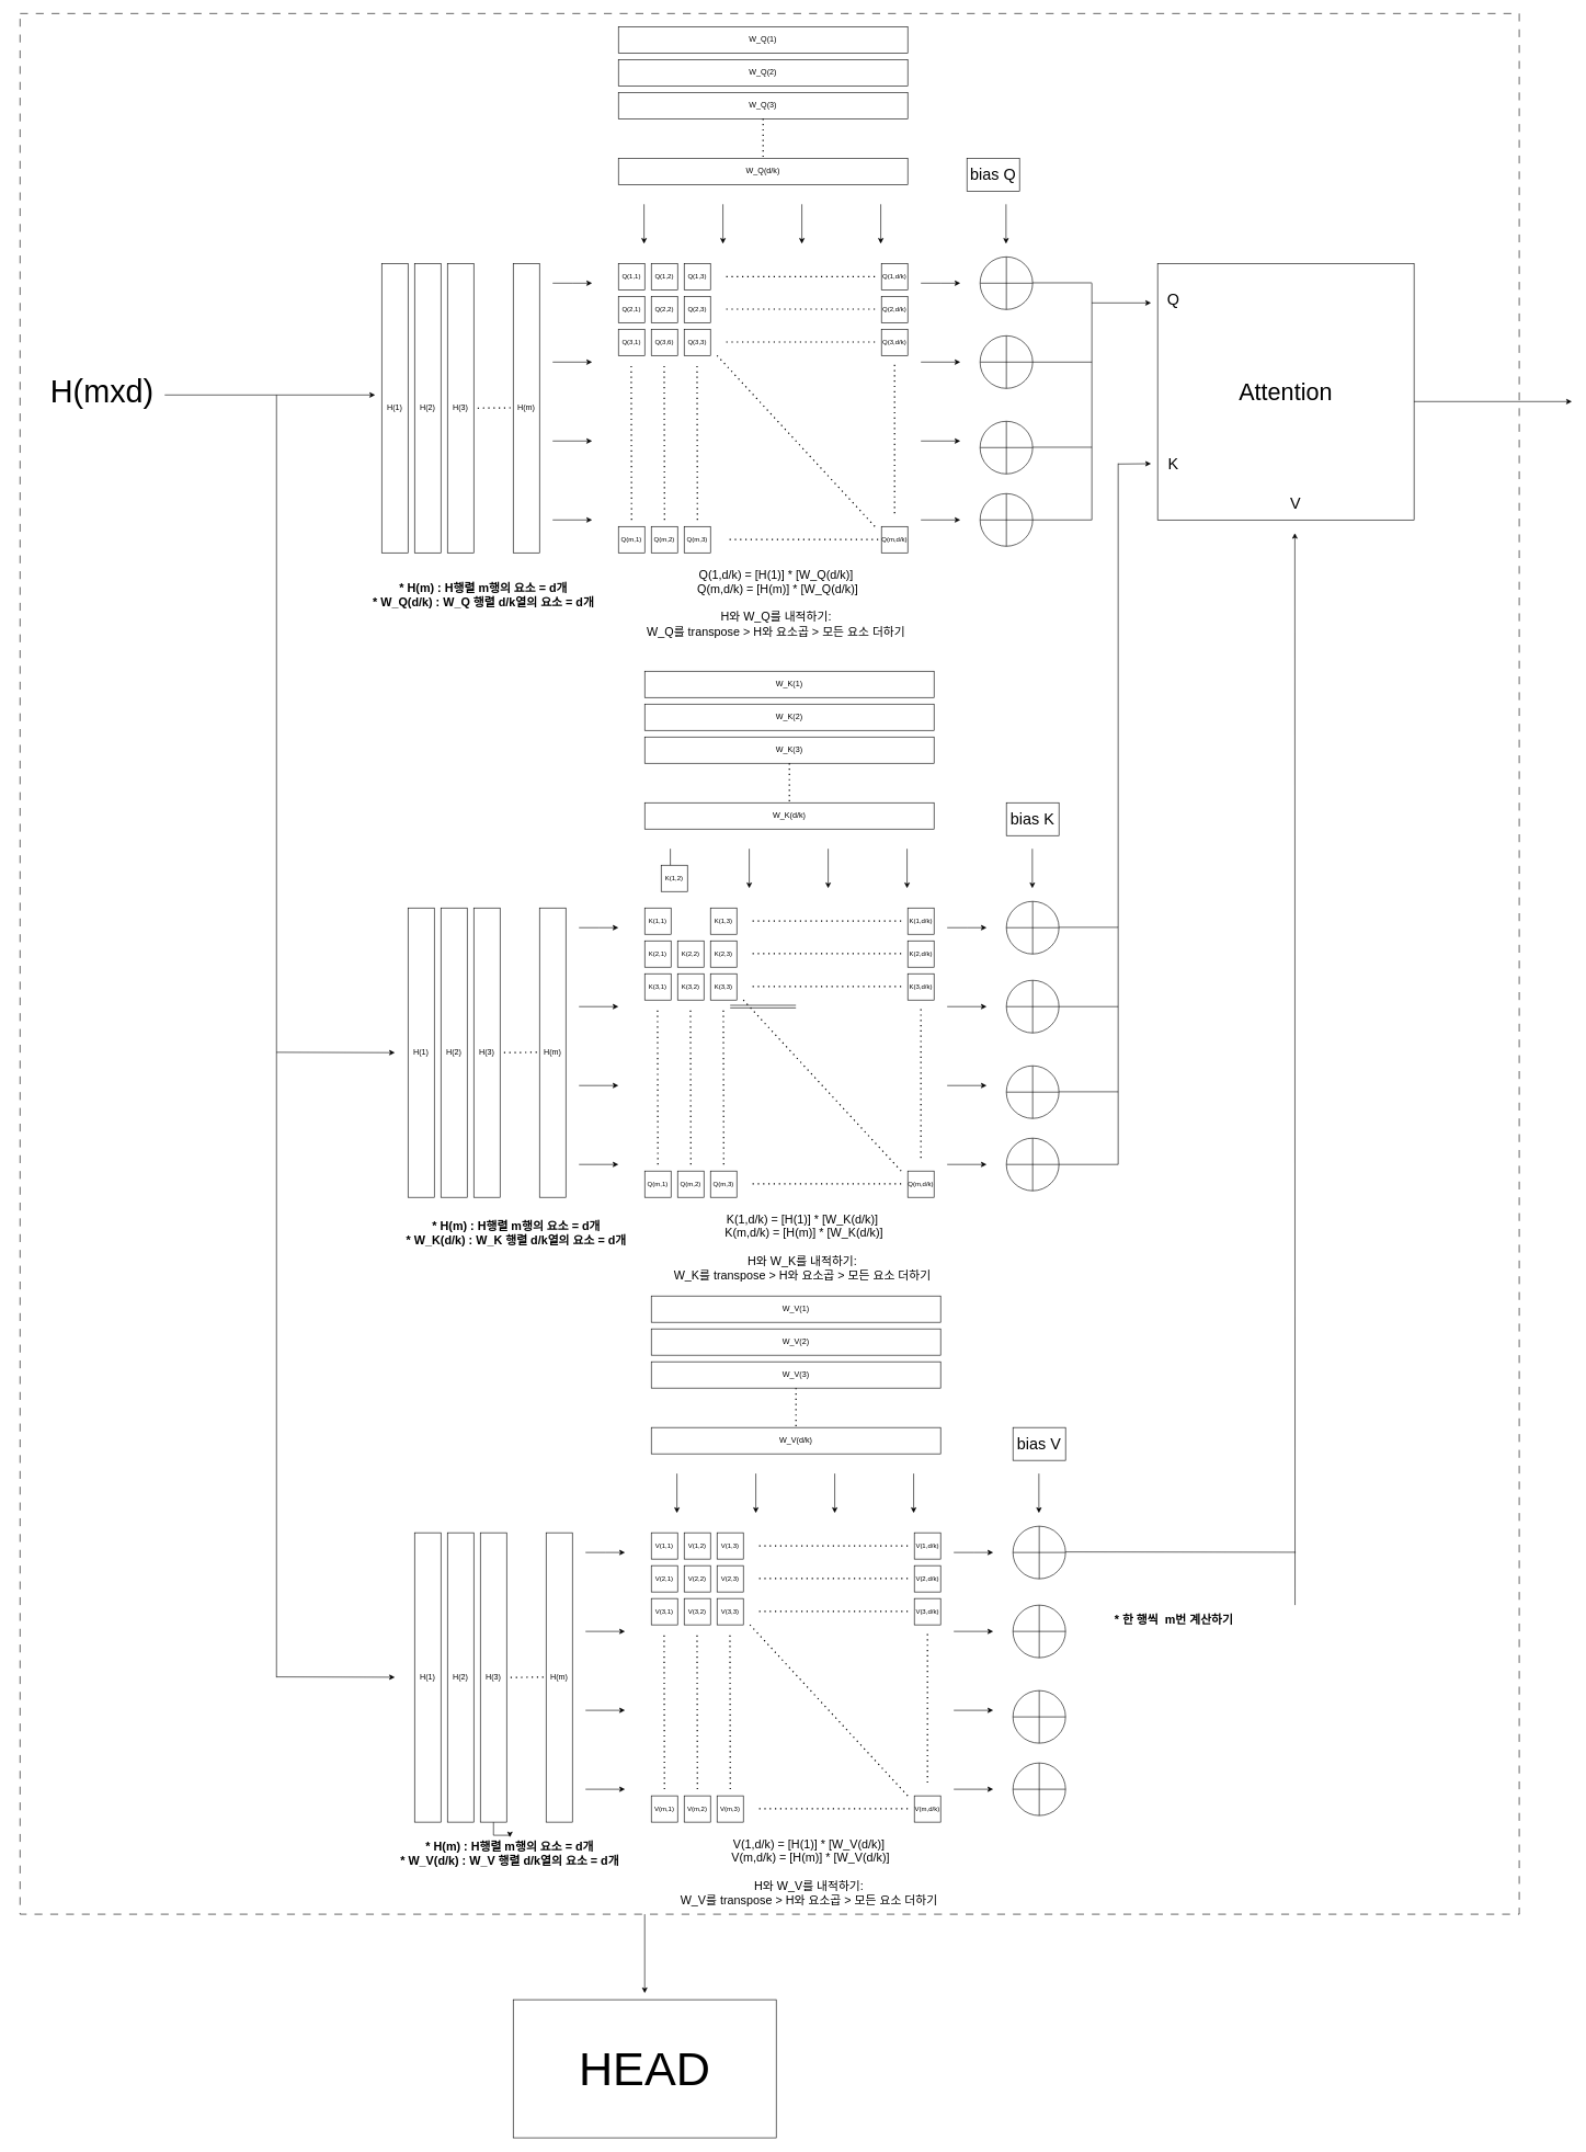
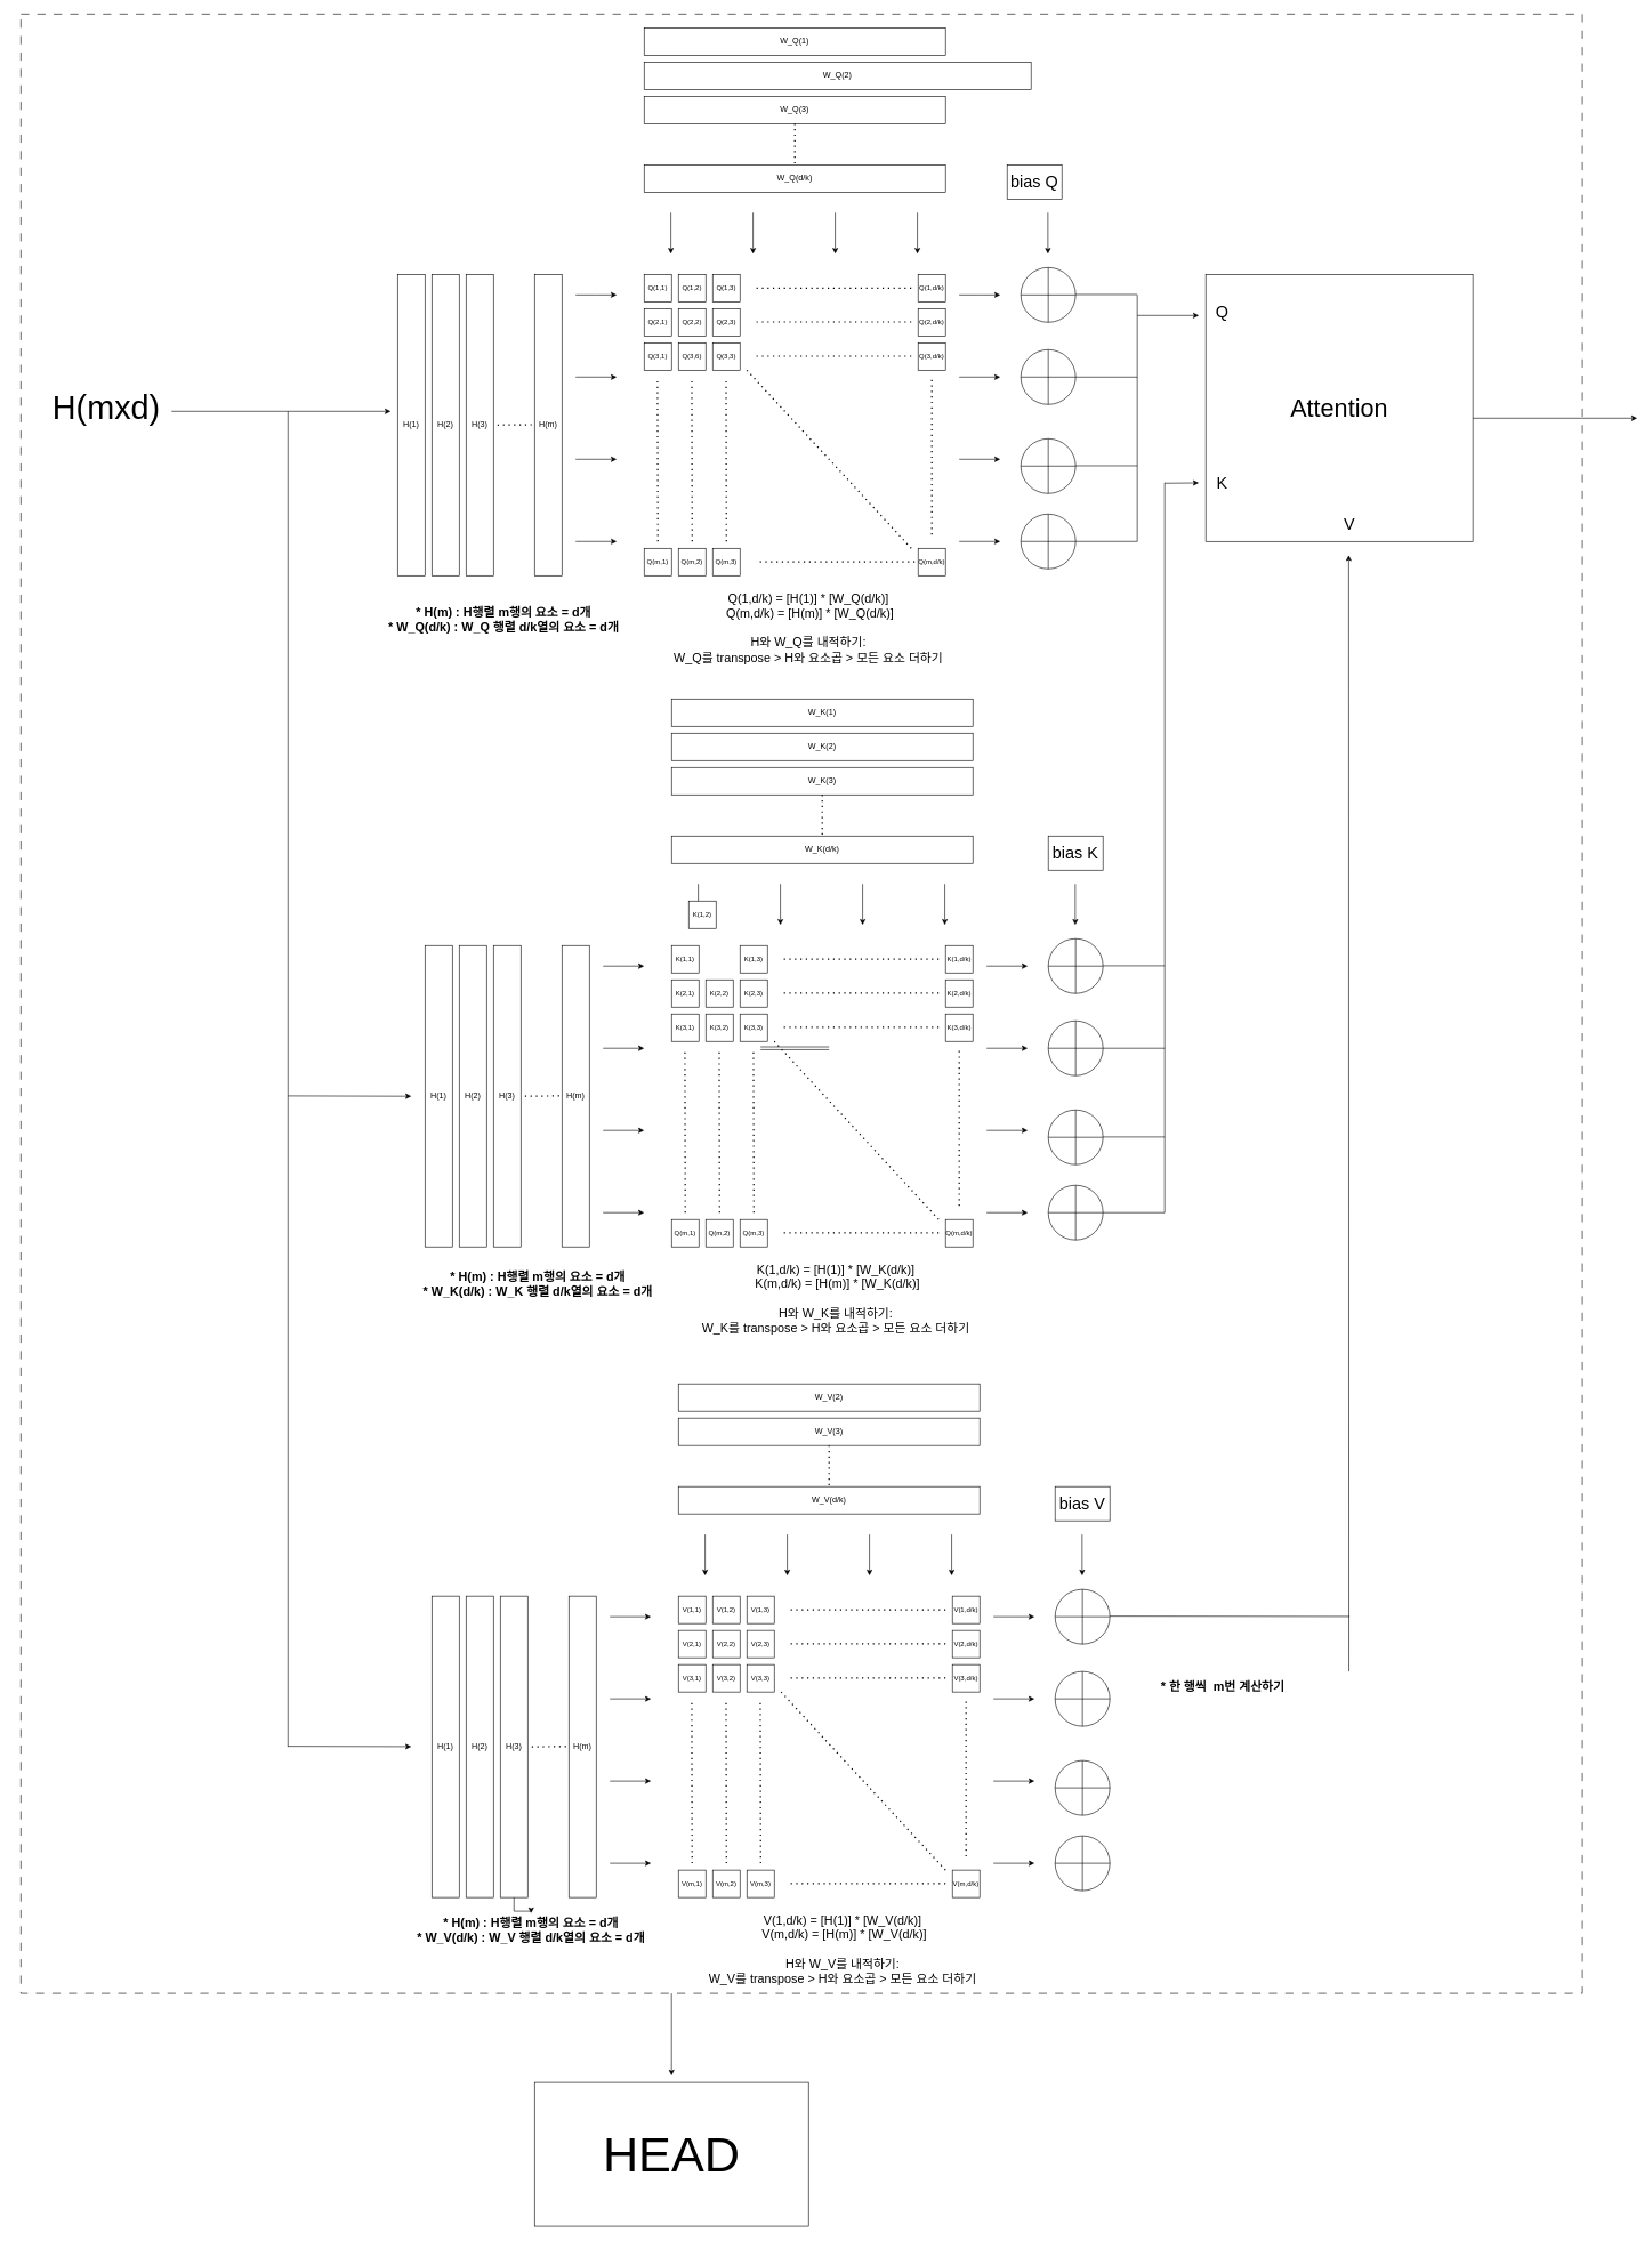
- <mxCell id="19" value="W_Q(2)" style="rounded=0;whiteSpace=wrap;html=1;" vertex="1" parent="1"><mxGeometry x="940" y="90" width="440" height="40" as="geometry" /></mxCell>
+ <mxCell id="19" value="W_Q(2)" style="rounded=0;whiteSpace=wrap;html=1;" vertex="1" parent="1"><mxGeometry x="940" y="90" width="565" height="40" as="geometry" /></mxCell>
- <mxCell id="137" value="W_V(1)" style="rounded=0;whiteSpace=wrap;html=1;" vertex="1" parent="1"><mxGeometry x="990" y="1970" width="440" height="40" as="geometry" /></mxCell>
